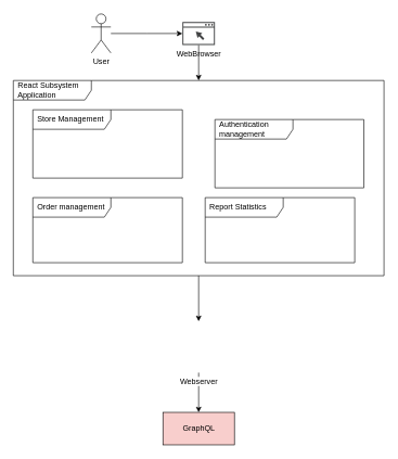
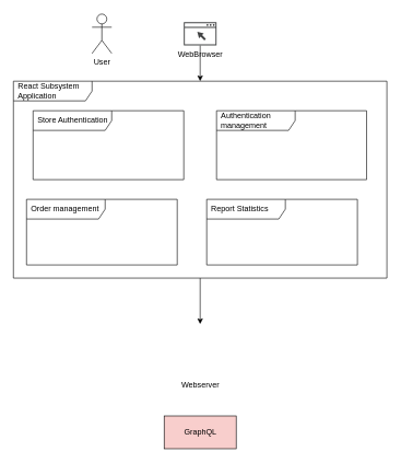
- <mxCell id="3" style="edgeStyle=orthogonalEdgeStyle;rounded=0;orthogonalLoop=1;jettySize=auto;html=1;" edge="1" parent="1" source="4" target="8"><mxGeometry relative="1" as="geometry" /></mxCell>
- <mxCell id="11" value="Store Management" style="shape=umlFrame;whiteSpace=wrap;html=1;width=120;height=30;boundedLbl=1;verticalAlign=middle;align=left;spacingLeft=5;" vertex="1" parent="9"><mxGeometry x="30" y="45" width="230" height="105" as="geometry" /></mxCell>
+ <mxCell id="11" value="Store Authentication" style="shape=umlFrame;whiteSpace=wrap;html=1;width=120;height=30;boundedLbl=1;verticalAlign=middle;align=left;spacingLeft=5;" vertex="1" parent="9"><mxGeometry x="30" y="45" width="230" height="105" as="geometry" /></mxCell>
- <mxCell id="12" value="Authentication management" style="shape=umlFrame;whiteSpace=wrap;html=1;width=120;height=30;boundedLbl=1;verticalAlign=middle;align=left;spacingLeft=5;" vertex="1" parent="9"><mxGeometry x="310" y="60" width="229" height="105" as="geometry" /></mxCell>
+ <mxCell id="12" value="Authentication management" style="shape=umlFrame;whiteSpace=wrap;html=1;width=120;height=30;boundedLbl=1;verticalAlign=middle;align=left;spacingLeft=5;" vertex="1" parent="9"><mxGeometry x="310" y="45" width="229" height="105" as="geometry" /></mxCell>
- <mxCell id="13" value="Order management" style="shape=umlFrame;whiteSpace=wrap;html=1;width=120;height=30;boundedLbl=1;verticalAlign=middle;align=left;spacingLeft=5;" vertex="1" parent="9"><mxGeometry x="30" y="180" width="230" height="100" as="geometry" /></mxCell>
+ <mxCell id="13" value="Order management" style="shape=umlFrame;whiteSpace=wrap;html=1;width=120;height=30;boundedLbl=1;verticalAlign=middle;align=left;spacingLeft=5;" vertex="1" parent="9"><mxGeometry x="20" y="180" width="230" height="100" as="geometry" /></mxCell>
- <mxCell id="5" style="edgeStyle=orthogonalEdgeStyle;rounded=0;orthogonalLoop=1;jettySize=auto;html=1;" edge="1" parent="1" source="6" target="15"><mxGeometry relative="1" as="geometry" /></mxCell>
